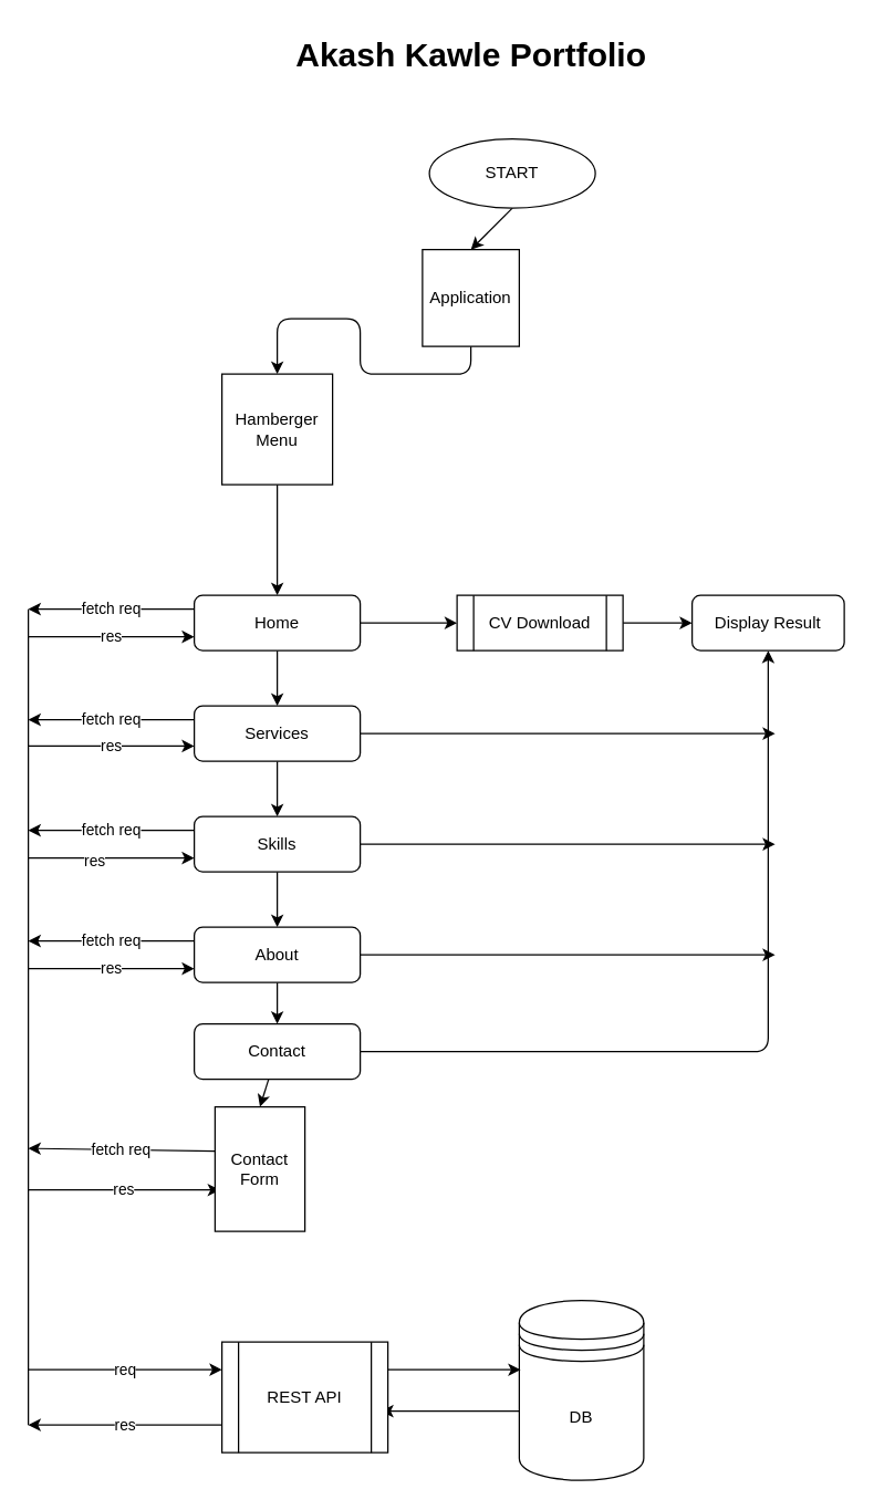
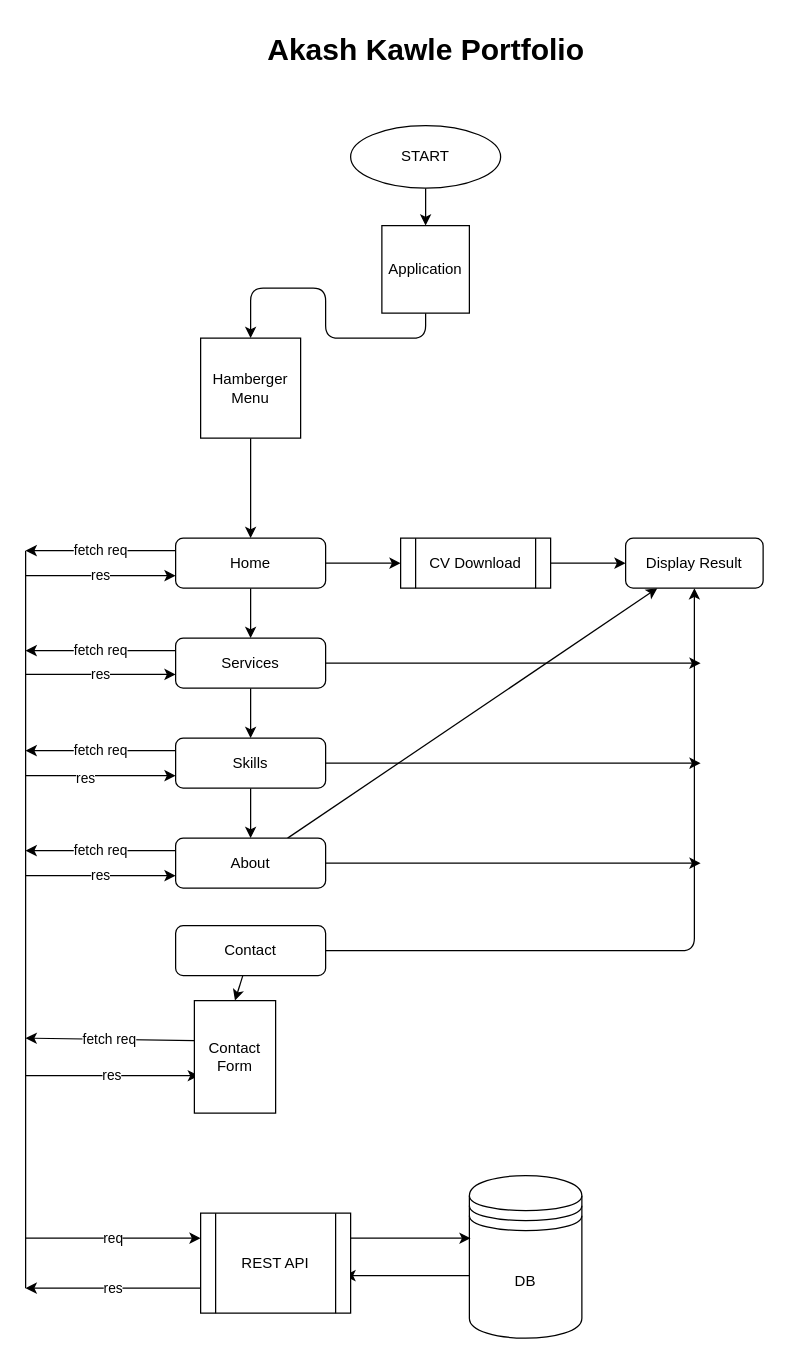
- <mxCell id="3" value="START" style="ellipse;whiteSpace=wrap;html=1;" vertex="1" parent="1"><mxGeometry x="310" y="100" width="120" height="50" as="geometry" /></mxCell>
+ <mxCell id="3" value="START" style="ellipse;whiteSpace=wrap;html=1;" vertex="1" parent="1"><mxGeometry x="280" y="100" width="120" height="50" as="geometry" /></mxCell>
- <mxCell id="39" value="CV Download" style="shape=process;whiteSpace=wrap;html=1;backgroundOutline=1;" vertex="1" parent="1"><mxGeometry x="330" y="430" width="120" height="40" as="geometry" /></mxCell>
+ <mxCell id="39" value="CV Download" style="shape=process;whiteSpace=wrap;html=1;backgroundOutline=1;" vertex="1" parent="1"><mxGeometry x="320" y="430" width="120" height="40" as="geometry" /></mxCell>
- <mxCell id="20" style="edgeStyle=none;html=1;entryX=0.5;entryY=0;entryDx=0;entryDy=0;" edge="1" parent="1" source="22" target="24"><mxGeometry relative="1" as="geometry" /></mxCell>
+ <mxCell id="20" style="edgeStyle=none;html=1;" edge="1" parent="1" source="22" target="29"><mxGeometry relative="1" as="geometry" /></mxCell>
